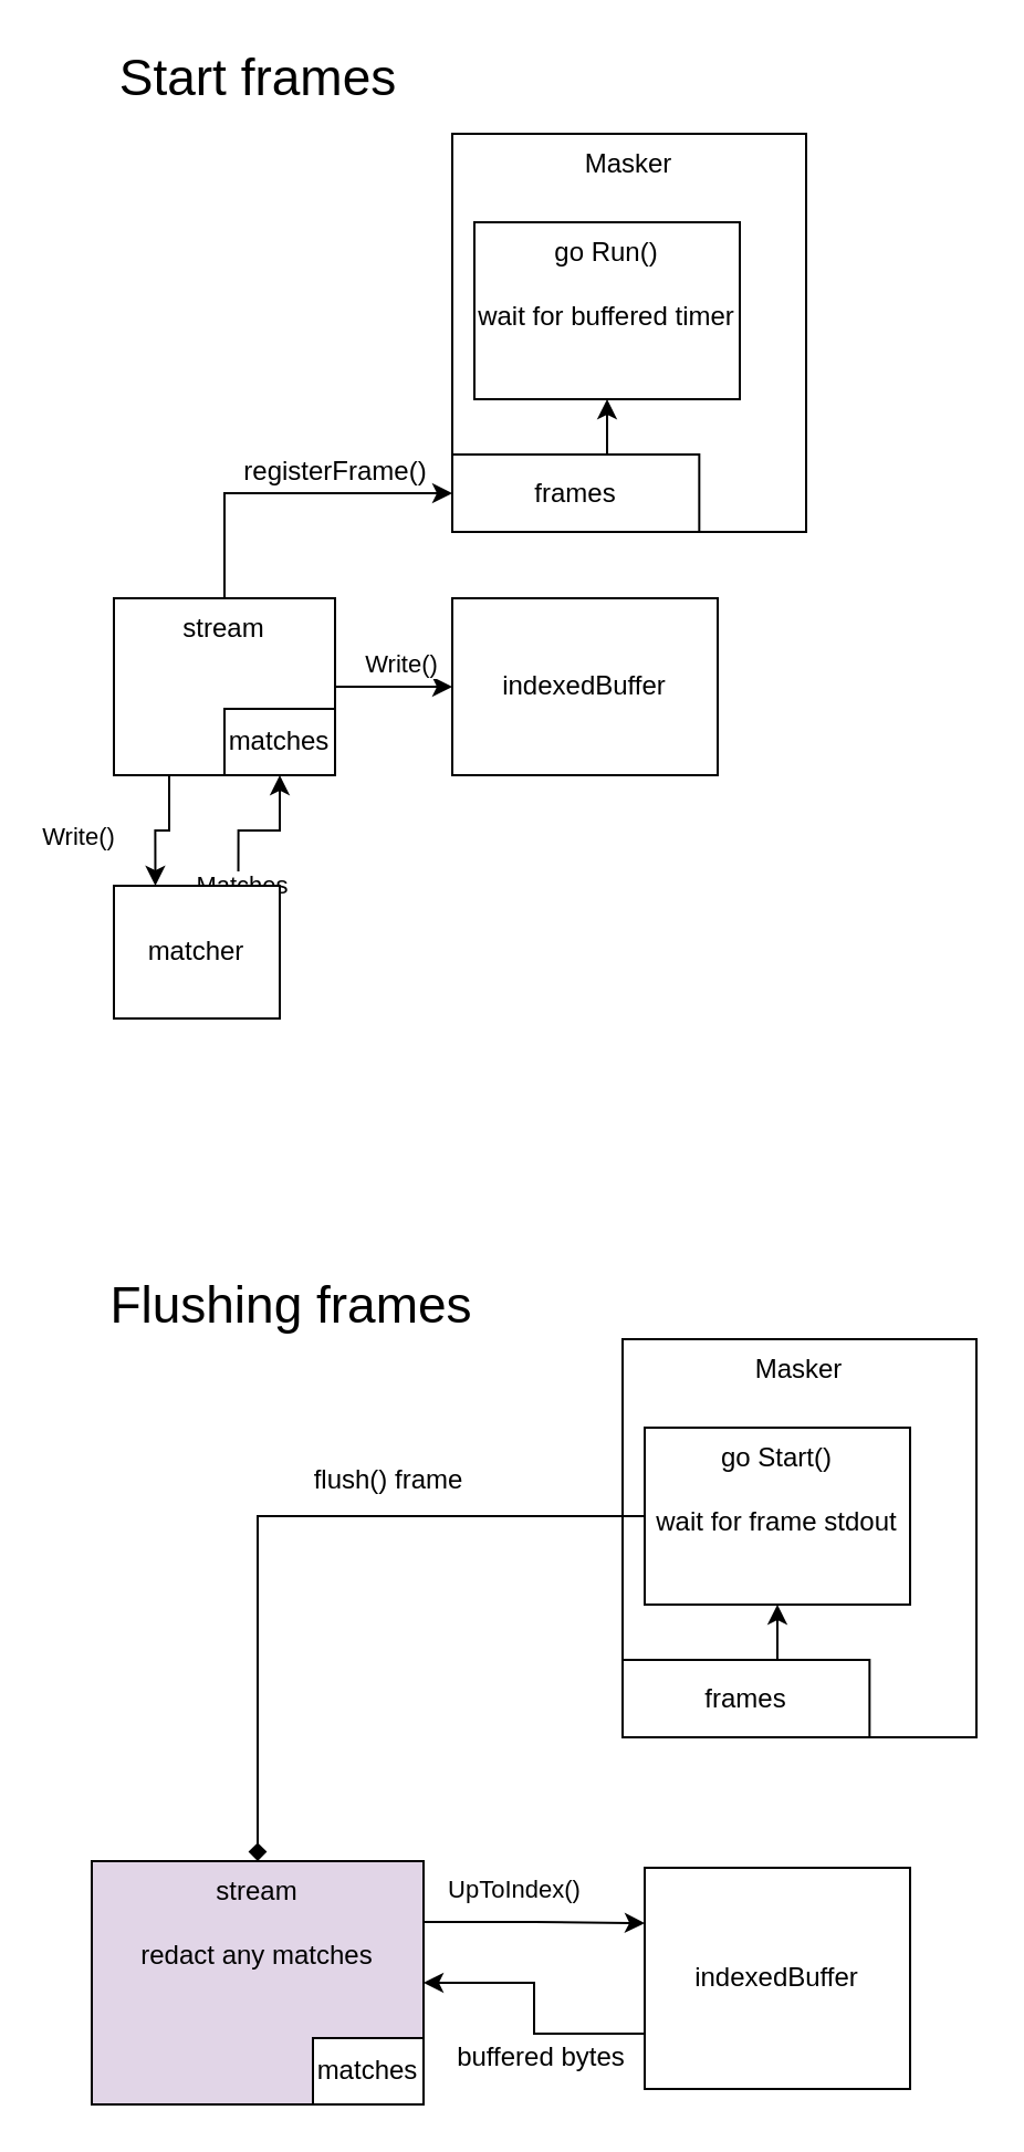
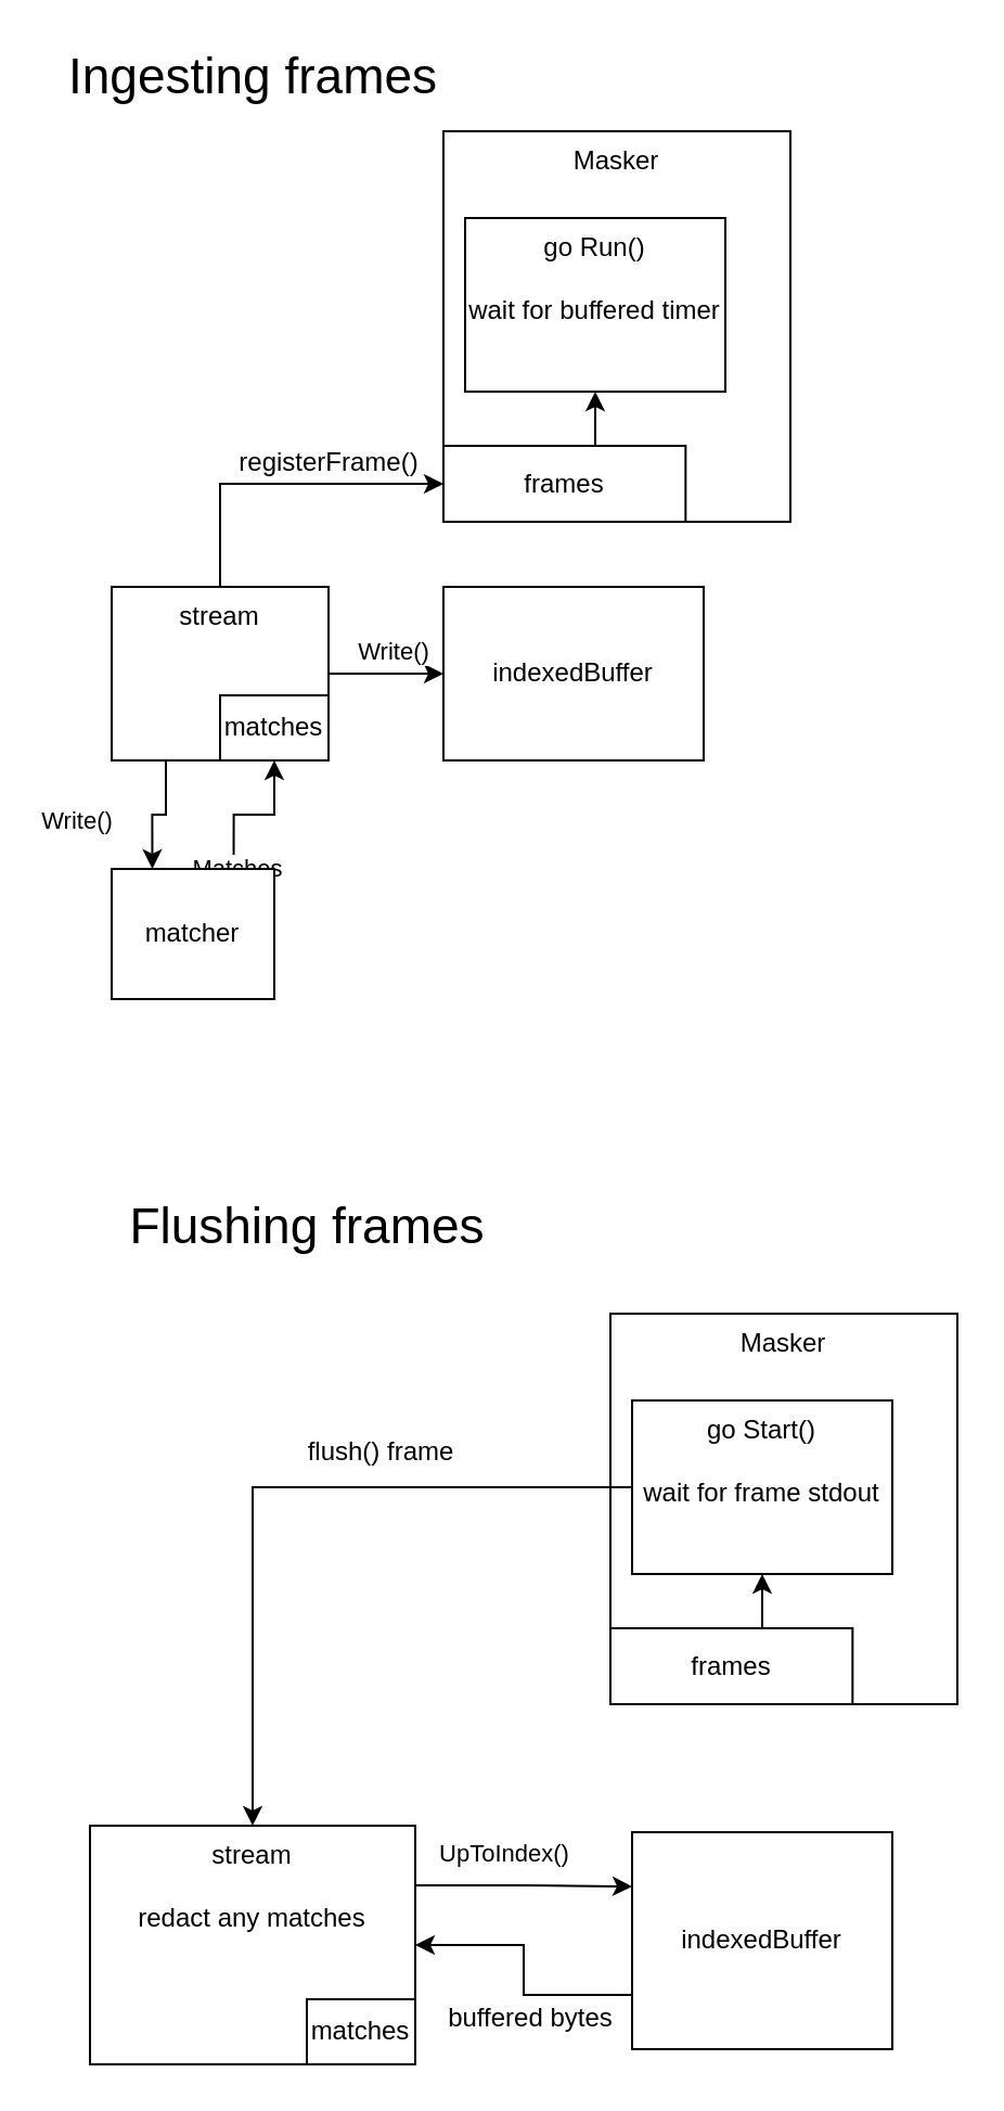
- <mxCell id="28" value="Start frames" style="text;html=1;align=center;verticalAlign=middle;resizable=0;points=[];autosize=1;fontSize=23;" parent="1" vertex="1"><mxGeometry x="20.67" y="20" width="190" height="30" as="geometry" /></mxCell>
+ <mxCell id="28" value="Ingesting frames" style="text;html=1;align=center;verticalAlign=middle;resizable=0;points=[];autosize=1;fontSize=23;" parent="1" vertex="1"><mxGeometry x="20.67" y="20" width="190" height="30" as="geometry" /></mxCell>
- <mxCell id="27" value="Flushing frames" style="text;html=1;align=center;verticalAlign=middle;resizable=0;points=[];autosize=1;fontSize=23;" parent="1" vertex="1"><mxGeometry x="41" y="575" width="180" height="30" as="geometry" /></mxCell>
+ <mxCell id="27" value="Flushing frames" style="text;html=1;align=center;verticalAlign=middle;resizable=0;points=[];autosize=1;fontSize=23;" parent="1" vertex="1"><mxGeometry x="51" y="550" width="180" height="30" as="geometry" /></mxCell>
- <mxCell id="18" style="edgeStyle=orthogonalEdgeStyle;rounded=0;orthogonalLoop=1;jettySize=auto;html=1;exitX=0;exitY=0.5;exitDx=0;exitDy=0;entryX=0.5;entryY=0;entryDx=0;entryDy=0;endArrow=diamond;" parent="1" source="20" target="13" edge="1"><mxGeometry relative="1" as="geometry" /></mxCell>
+ <mxCell id="18" style="edgeStyle=orthogonalEdgeStyle;rounded=0;orthogonalLoop=1;jettySize=auto;html=1;exitX=0;exitY=0.5;exitDx=0;exitDy=0;entryX=0.5;entryY=0;entryDx=0;entryDy=0;" parent="1" source="20" target="13" edge="1"><mxGeometry relative="1" as="geometry" /></mxCell>
- <mxCell id="13" value="stream&lt;br&gt;&lt;br&gt;redact any matches" style="rounded=0;whiteSpace=wrap;html=1;verticalAlign=top;fillColor=#e1d5e7;" parent="1" vertex="1"><mxGeometry x="41" y="841" width="150" height="110" as="geometry" /></mxCell>
+ <mxCell id="13" value="stream&lt;br&gt;&lt;br&gt;redact any matches" style="rounded=0;whiteSpace=wrap;html=1;verticalAlign=top;" parent="1" vertex="1"><mxGeometry x="41" y="841" width="150" height="110" as="geometry" /></mxCell>
